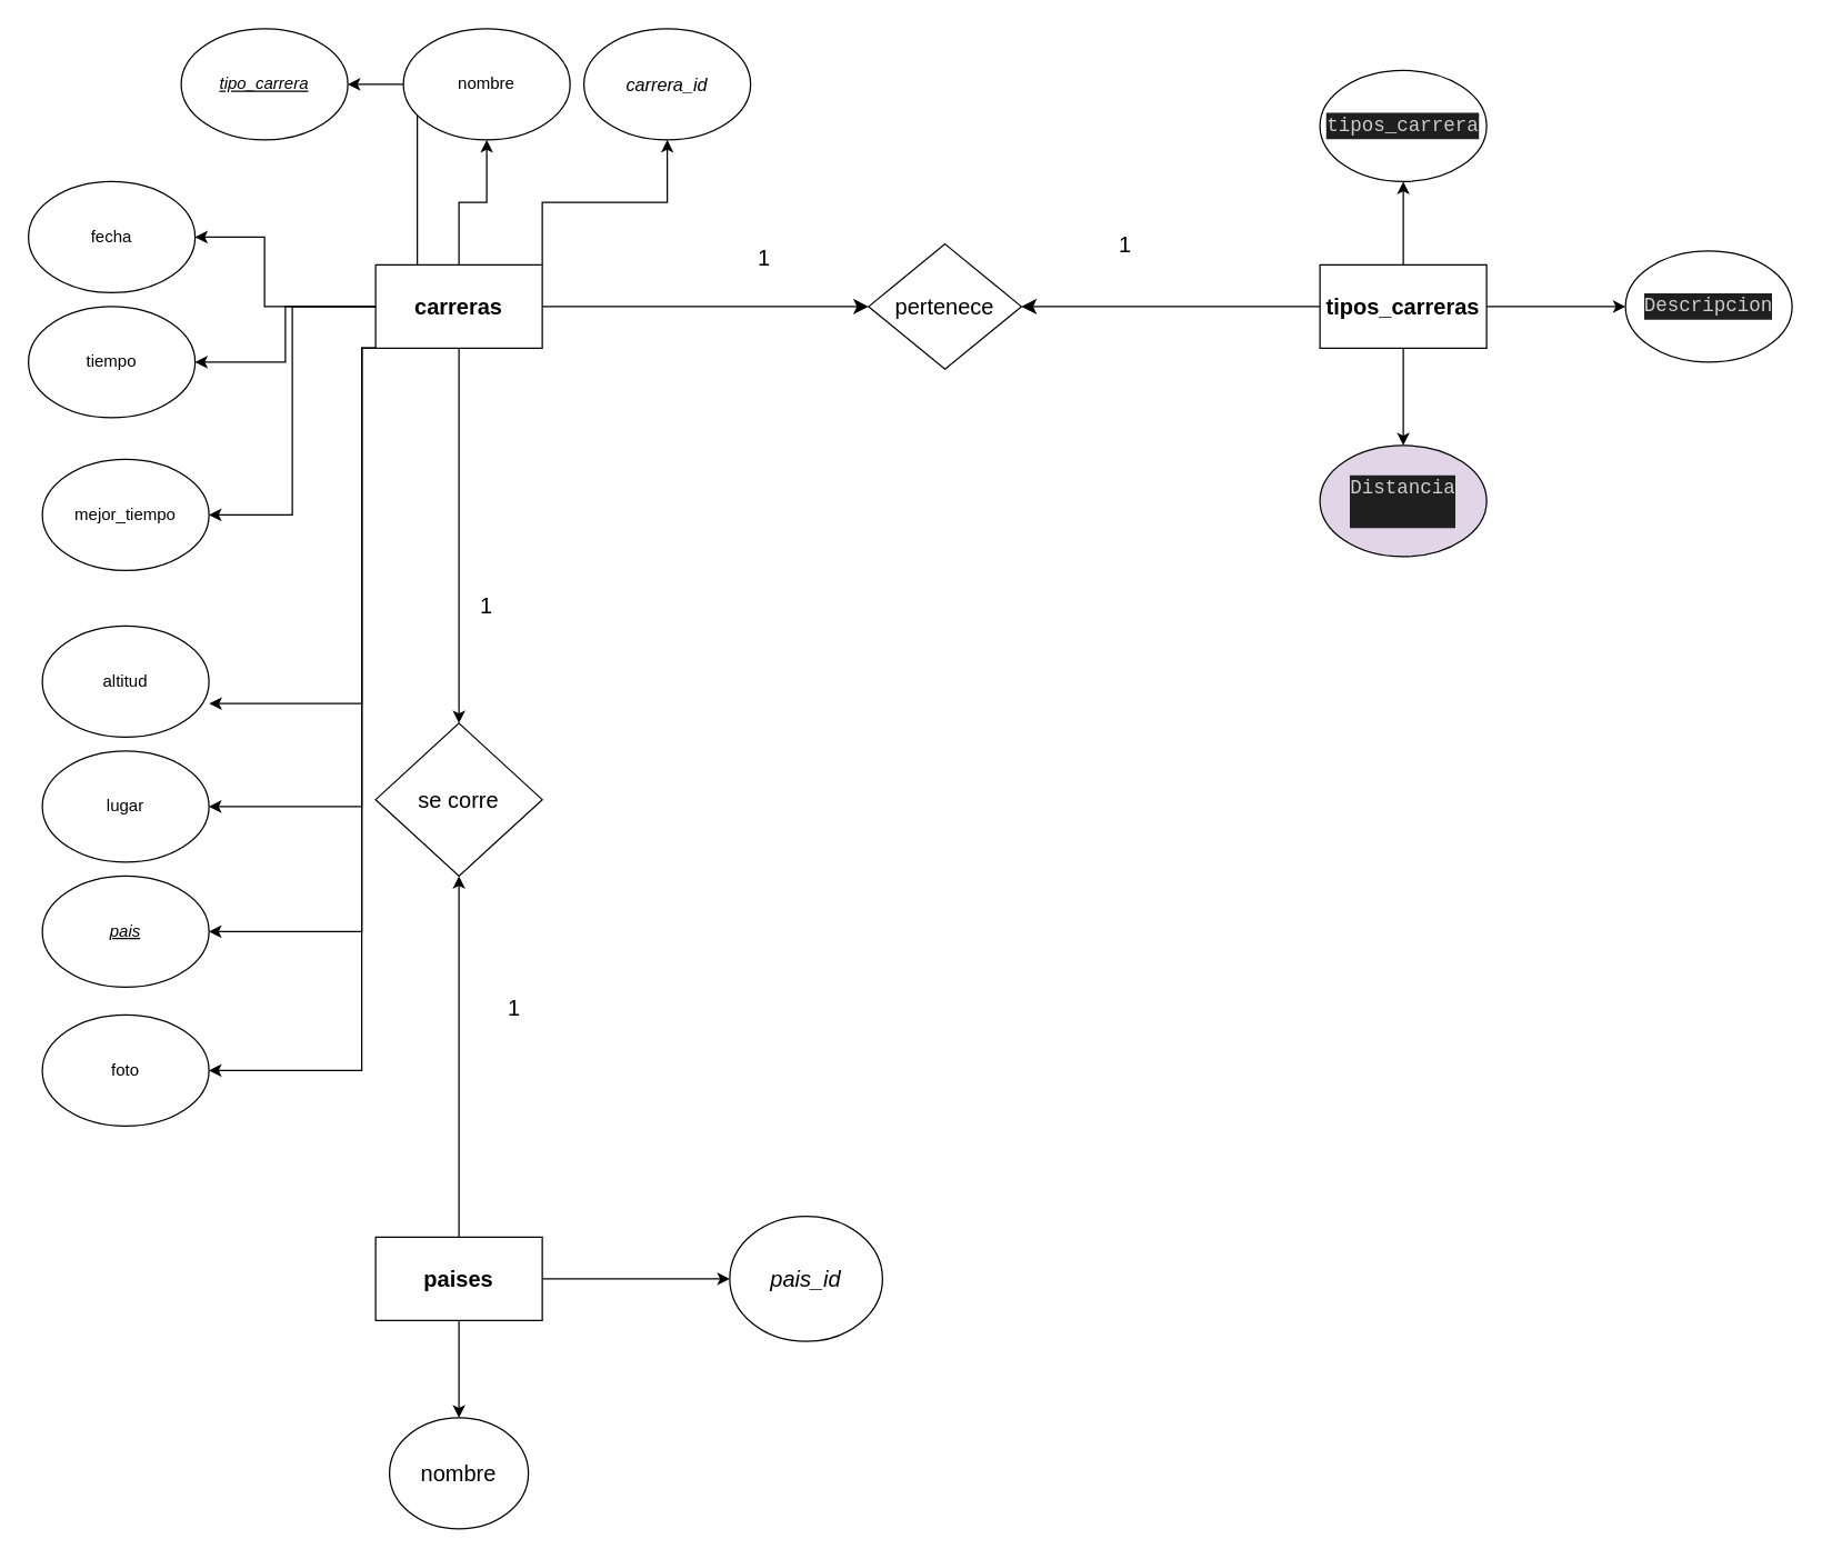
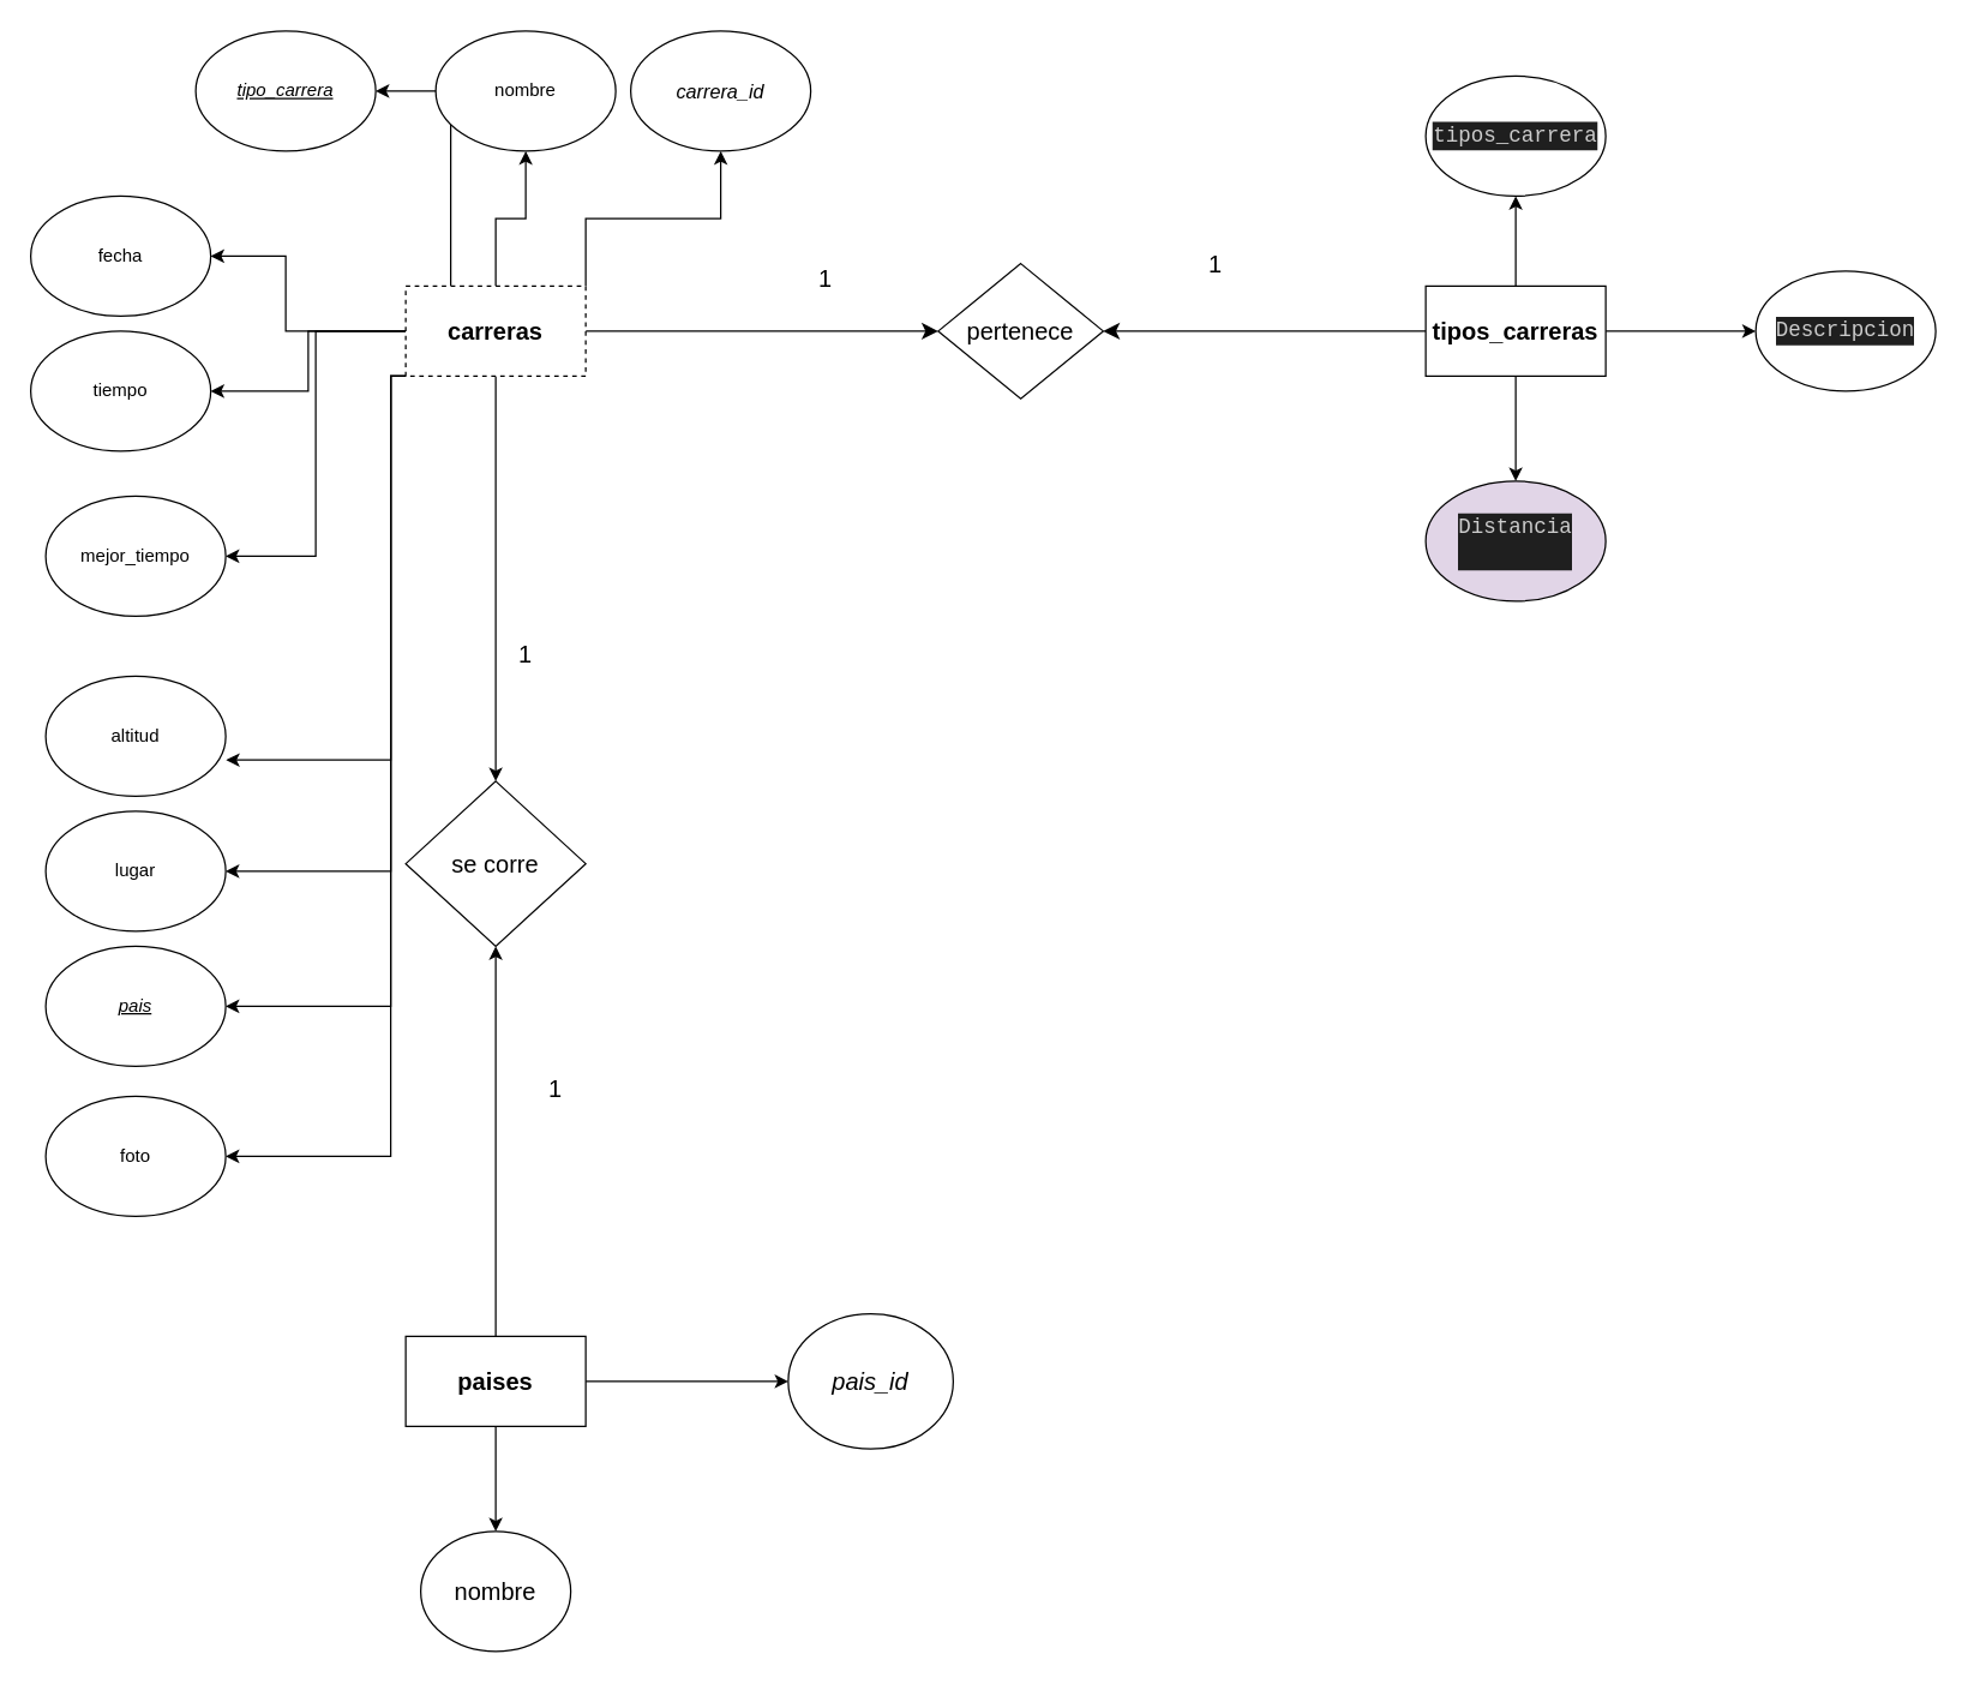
- <mxCell id="14" value="&lt;b&gt;carreras&lt;/b&gt;" style="rounded=0;whiteSpace=wrap;html=1;fontSize=16;" vertex="1" parent="1"><mxGeometry x="270" y="190" width="120" height="60" as="geometry" /></mxCell>
+ <mxCell id="14" value="&lt;b&gt;carreras&lt;/b&gt;" style="rounded=0;whiteSpace=wrap;html=1;fontSize=16;dashed=1;" vertex="1" parent="1"><mxGeometry x="270" y="190" width="120" height="60" as="geometry" /></mxCell>
